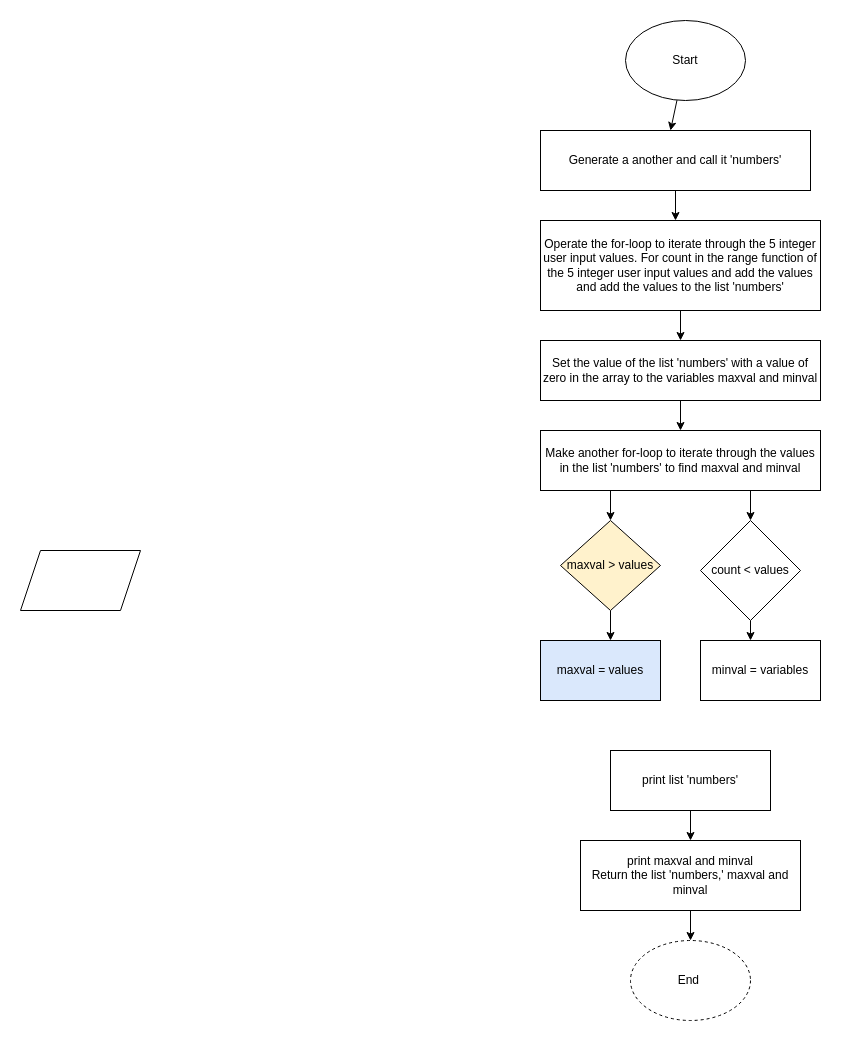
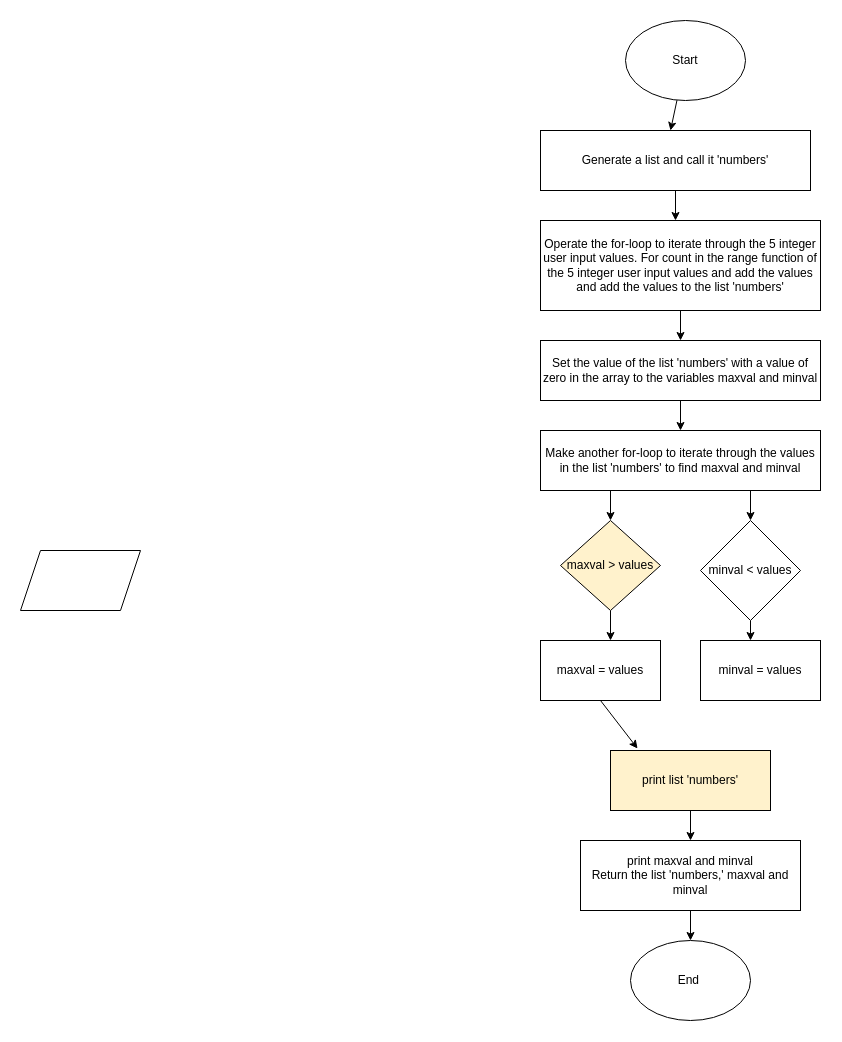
- <mxCell id="5" value="Generate a another and call it 'numbers'" style="rounded=0;whiteSpace=wrap;html=1;" vertex="1" parent="1"><mxGeometry x="540" y="130" width="270" height="60" as="geometry" /></mxCell>
+ <mxCell id="5" value="Generate a list and call it 'numbers'" style="rounded=0;whiteSpace=wrap;html=1;" vertex="1" parent="1"><mxGeometry x="540" y="130" width="270" height="60" as="geometry" /></mxCell>
- <mxCell id="17" value="count &amp;lt; values" style="rhombus;whiteSpace=wrap;html=1;" vertex="1" parent="1"><mxGeometry x="700" y="520" width="100" height="100" as="geometry" /></mxCell>
+ <mxCell id="17" value="minval &amp;lt; values" style="rhombus;whiteSpace=wrap;html=1;" vertex="1" parent="1"><mxGeometry x="700" y="520" width="100" height="100" as="geometry" /></mxCell>
- <mxCell id="19" value="maxval = values" style="rounded=0;whiteSpace=wrap;html=1;fillColor=#dae8fc;" vertex="1" parent="1"><mxGeometry x="540" y="640" width="120" height="60" as="geometry" /></mxCell>
+ <mxCell id="19" value="maxval = values" style="rounded=0;whiteSpace=wrap;html=1;" vertex="1" parent="1"><mxGeometry x="540" y="640" width="120" height="60" as="geometry" /></mxCell>
- <mxCell id="20" value="minval = variables" style="rounded=0;whiteSpace=wrap;html=1;" vertex="1" parent="1"><mxGeometry x="700" y="640" width="120" height="60" as="geometry" /></mxCell>
+ <mxCell id="20" value="minval = values" style="rounded=0;whiteSpace=wrap;html=1;" vertex="1" parent="1"><mxGeometry x="700" y="640" width="120" height="60" as="geometry" /></mxCell>
+ <mxCell id="18" style="edgeStyle=none;html=1;exitX=0.5;exitY=1;exitDx=0;exitDy=0;entryX=0.169;entryY=-0.033;entryDx=0;entryDy=0;entryPerimeter=0;" edge="1" parent="1" source="19" target="22"><mxGeometry relative="1" as="geometry"><mxPoint x="640" y="740" as="targetPoint" /></mxGeometry></mxCell>
- <mxCell id="22" value="print list 'numbers'" style="rounded=0;whiteSpace=wrap;html=1;" vertex="1" parent="1"><mxGeometry x="610" y="750" width="160" height="60" as="geometry" /></mxCell>
+ <mxCell id="22" value="print list 'numbers'" style="rounded=0;whiteSpace=wrap;html=1;fillColor=#fff2cc;" vertex="1" parent="1"><mxGeometry x="610" y="750" width="160" height="60" as="geometry" /></mxCell>
- <mxCell id="25" value="End&amp;nbsp;" style="ellipse;whiteSpace=wrap;html=1;dashed=1;" vertex="1" parent="1"><mxGeometry x="630" y="940" width="120" height="80" as="geometry" /></mxCell>
+ <mxCell id="25" value="End&amp;nbsp;" style="ellipse;whiteSpace=wrap;html=1;" vertex="1" parent="1"><mxGeometry x="630" y="940" width="120" height="80" as="geometry" /></mxCell>
